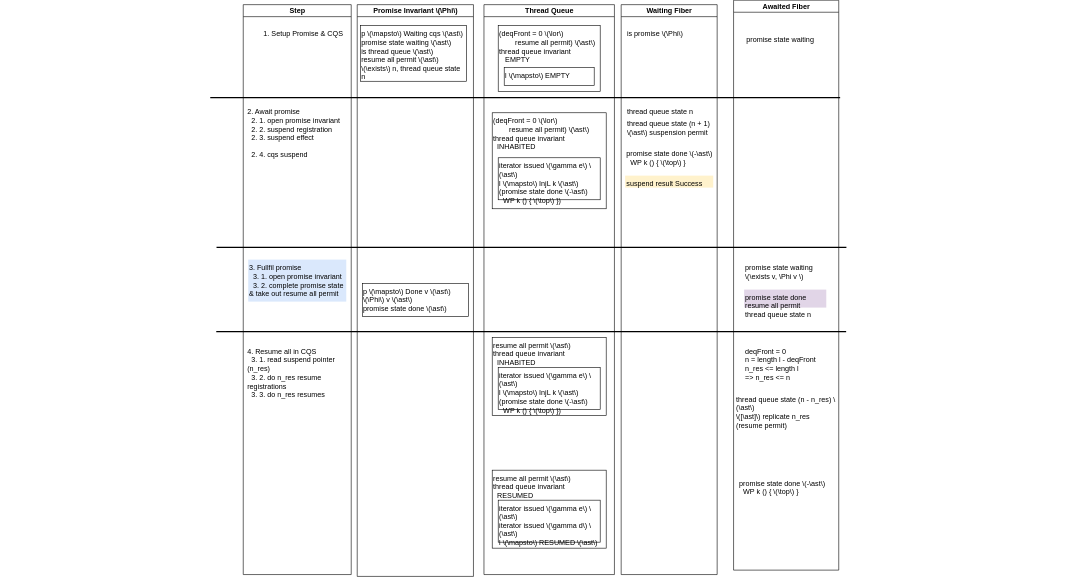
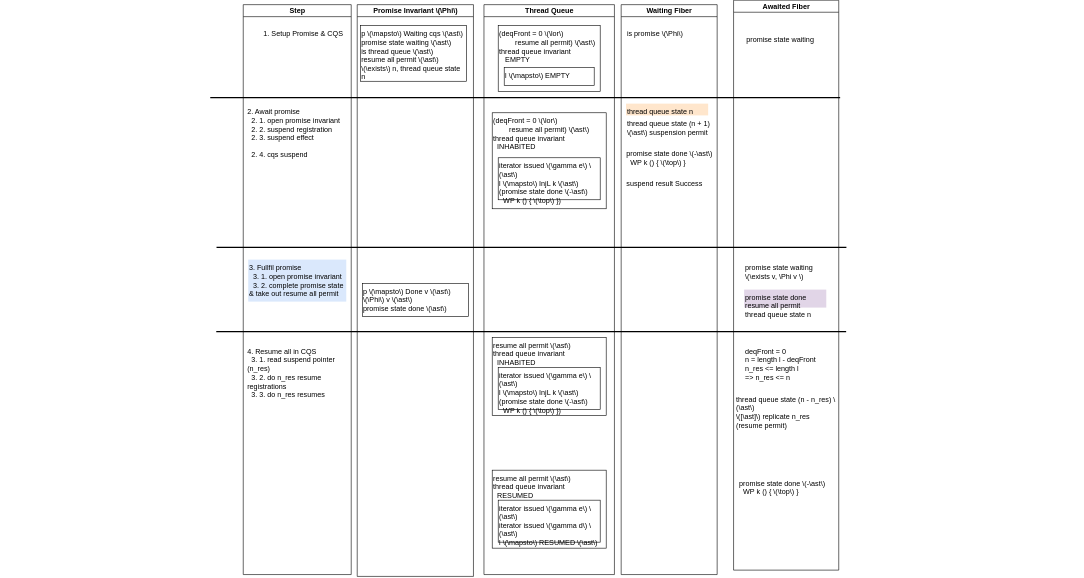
- <mxCell id="29" value="thread queue state n" style="rounded=0;whiteSpace=wrap;html=1;fontFamily=Helvetica;fontSize=12;fontColor=#000000;align=left;rotation=0;verticalAlign=top;strokeColor=none;" vertex="1" parent="26"><mxGeometry x="403.12" y="-230" width="136.88" height="20" as="geometry" /></mxCell>
+ <mxCell id="29" value="thread queue state n" style="rounded=0;whiteSpace=wrap;html=1;fontFamily=Helvetica;fontSize=12;fontColor=#000000;align=left;rotation=0;verticalAlign=top;strokeColor=none;fillColor=#ffe6cc;" vertex="1" parent="26"><mxGeometry x="403.12" y="-230" width="136.88" height="20" as="geometry" /></mxCell>
- <mxCell id="32" value="suspend result Success" style="rounded=0;whiteSpace=wrap;html=1;fontFamily=Helvetica;fontSize=12;fontColor=#000000;align=left;rotation=0;verticalAlign=top;strokeColor=none;fillColor=#fff2cc;" vertex="1" parent="26"><mxGeometry x="401.56" y="-110" width="146.88" height="20" as="geometry" /></mxCell>
+ <mxCell id="32" value="suspend result Success" style="rounded=0;whiteSpace=wrap;html=1;fontFamily=Helvetica;fontSize=12;fontColor=#000000;align=left;rotation=0;verticalAlign=top;strokeColor=none;" vertex="1" parent="26"><mxGeometry x="401.56" y="-110" width="146.88" height="20" as="geometry" /></mxCell>
